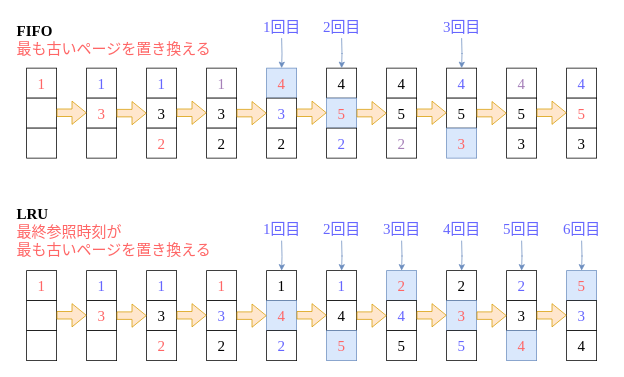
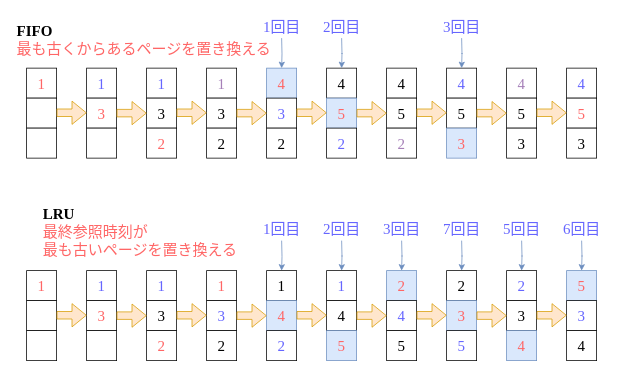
- <mxCell id="19" value="&lt;b&gt;&lt;font color=&quot;#000000&quot;&gt;FIFO&lt;/font&gt;&lt;/b&gt;&lt;br&gt;&lt;font color=&quot;#ff6666&quot;&gt;最も古いページを置き換える&lt;/font&gt;" style="text;html=1;resizable=0;points=[];autosize=1;align=left;verticalAlign=top;spacingTop=-4;fontSize=20;fontFamily=Tahoma;fontColor=#6666FF;" vertex="1" parent="1"><mxGeometry x="20" y="25" width="350" height="50" as="geometry" /></mxCell>
+ <mxCell id="19" value="&lt;b&gt;&lt;font color=&quot;#000000&quot;&gt;FIFO&lt;/font&gt;&lt;/b&gt;&lt;br&gt;&lt;font color=&quot;#ff6666&quot;&gt;最も古くからあるページを置き換える&lt;/font&gt;" style="text;html=1;resizable=0;points=[];autosize=1;align=left;verticalAlign=top;spacingTop=-4;fontSize=20;fontFamily=Tahoma;fontColor=#6666FF;" vertex="1" parent="1"><mxGeometry x="20" y="25" width="350" height="50" as="geometry" /></mxCell>
- <mxCell id="65" value="&lt;b&gt;&lt;font color=&quot;#000000&quot;&gt;LRU&lt;/font&gt;&lt;/b&gt;&lt;br&gt;&lt;font color=&quot;#ff6666&quot;&gt;最終参照時刻が&lt;br&gt;最も古いページを置き換える&lt;/font&gt;" style="text;html=1;resizable=0;points=[];autosize=1;align=left;verticalAlign=top;spacingTop=-4;fontSize=20;fontFamily=Tahoma;fontColor=#6666FF;" vertex="1" parent="1"><mxGeometry x="20" y="270" width="270" height="70" as="geometry" /></mxCell>
+ <mxCell id="65" value="&lt;b&gt;&lt;font color=&quot;#000000&quot;&gt;LRU&lt;/font&gt;&lt;/b&gt;&lt;br&gt;&lt;font color=&quot;#ff6666&quot;&gt;最終参照時刻が&lt;br&gt;最も古いページを置き換える&lt;/font&gt;" style="text;html=1;resizable=0;points=[];autosize=1;align=left;verticalAlign=top;spacingTop=-4;fontSize=20;fontFamily=Tahoma;fontColor=#6666FF;" vertex="1" parent="1"><mxGeometry x="55" y="270" width="270" height="70" as="geometry" /></mxCell>
- <mxCell id="95" value="4回目" style="text;html=1;resizable=0;points=[];autosize=1;align=center;verticalAlign=top;spacingTop=-4;fontSize=20;fontFamily=Tahoma;fontColor=#6666FF;" vertex="1" parent="1"><mxGeometry x="580" y="290" width="70" height="30" as="geometry" /></mxCell>
+ <mxCell id="95" value="7回目" style="text;html=1;resizable=0;points=[];autosize=1;align=center;verticalAlign=top;spacingTop=-4;fontSize=20;fontFamily=Tahoma;fontColor=#6666FF;" vertex="1" parent="1"><mxGeometry x="580" y="290" width="70" height="30" as="geometry" /></mxCell>
